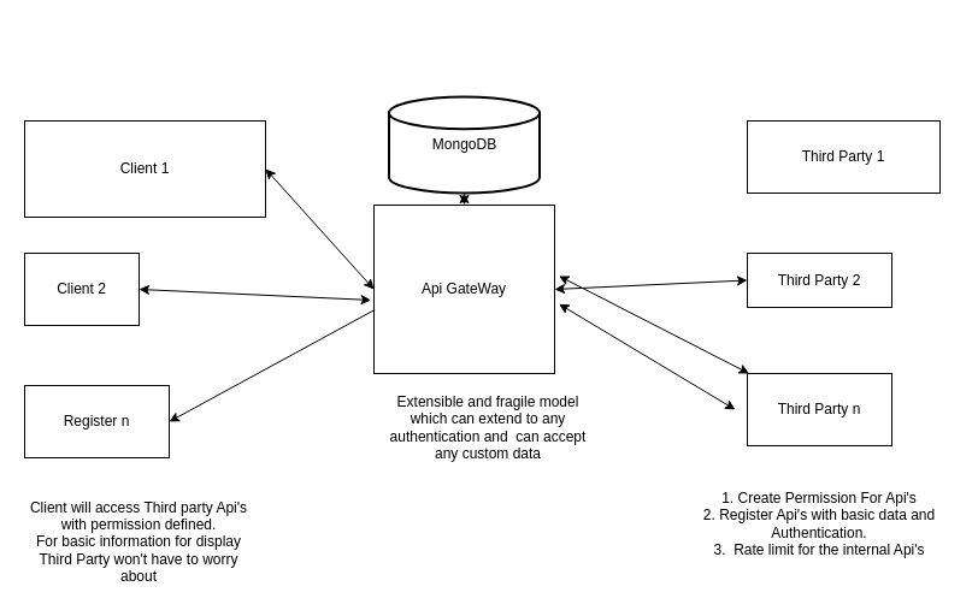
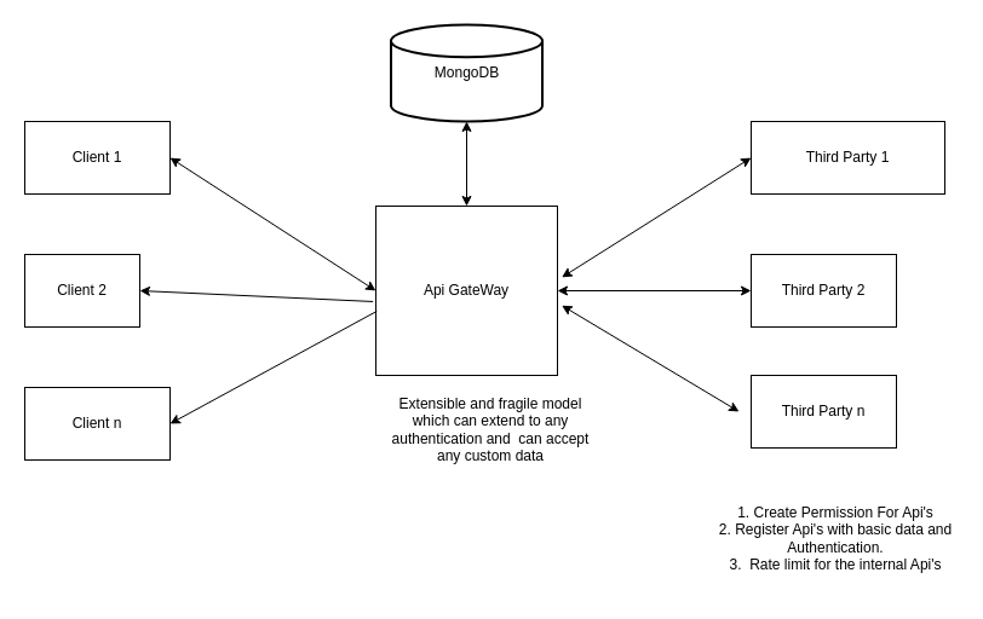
- <mxCell id="3" value="MongoDB" style="strokeWidth=2;html=1;shape=mxgraph.flowchart.database;whiteSpace=wrap;" parent="1" vertex="1"><mxGeometry x="322.5" y="80" width="125" height="80" as="geometry" /></mxCell>
+ <mxCell id="3" value="MongoDB" style="strokeWidth=2;html=1;shape=mxgraph.flowchart.database;whiteSpace=wrap;" parent="1" vertex="1"><mxGeometry x="322.5" y="20" width="125" height="80" as="geometry" /></mxCell>
- <mxCell id="11" value="Client 1" style="rounded=0;whiteSpace=wrap;html=1;" parent="1" vertex="1"><mxGeometry x="20" y="100" width="200" height="80" as="geometry" /></mxCell>
+ <mxCell id="11" value="Client 1" style="rounded=0;whiteSpace=wrap;html=1;" parent="1" vertex="1"><mxGeometry x="20" y="100" width="120" height="60" as="geometry" /></mxCell>
- <mxCell id="5" value="&lt;span&gt;Third Party 2&lt;/span&gt;" style="rounded=0;whiteSpace=wrap;html=1;" parent="1" vertex="1"><mxGeometry x="620" y="210" width="120" height="45" as="geometry" /></mxCell>
+ <mxCell id="5" value="&lt;span&gt;Third Party 2&lt;/span&gt;" style="rounded=0;whiteSpace=wrap;html=1;" parent="1" vertex="1"><mxGeometry x="620" y="210" width="120" height="60" as="geometry" /></mxCell>
- <mxCell id="17" value="" style="endArrow=classic;startArrow=classic;html=1;exitX=1;exitY=0.5;exitDx=0;exitDy=0;entryX=-0.016;entryY=0.564;entryDx=0;entryDy=0;entryPerimeter=0;" parent="1" source="12" target="2" edge="1"><mxGeometry width="50" height="50" relative="1" as="geometry"><mxPoint x="380" y="320" as="sourcePoint" /><mxPoint x="430" y="270" as="targetPoint" /></mxGeometry></mxCell>
+ <mxCell id="17" value="" style="endArrow=none;startArrow=classic;html=1;exitX=1;exitY=0.5;exitDx=0;exitDy=0;entryX=-0.016;entryY=0.564;entryDx=0;entryDy=0;entryPerimeter=0;" parent="1" source="12" target="2" edge="1"><mxGeometry width="50" height="50" relative="1" as="geometry"><mxPoint x="380" y="320" as="sourcePoint" /><mxPoint x="430" y="270" as="targetPoint" /></mxGeometry></mxCell>
- <mxCell id="7" value="" style="endArrow=classic;startArrow=classic;html=1;exitX=1.024;exitY=0.421;exitDx=0;exitDy=0;exitPerimeter=0;" parent="1" source="2" target="6" edge="1"><mxGeometry width="50" height="50" relative="1" as="geometry"><mxPoint x="380" y="290" as="sourcePoint" /><mxPoint x="430" y="240" as="targetPoint" /></mxGeometry></mxCell>
+ <mxCell id="7" value="" style="endArrow=classic;startArrow=classic;html=1;entryX=0;entryY=0.5;entryDx=0;entryDy=0;exitX=1.024;exitY=0.421;exitDx=0;exitDy=0;exitPerimeter=0;" parent="1" source="2" target="4" edge="1"><mxGeometry width="50" height="50" relative="1" as="geometry"><mxPoint x="380" y="290" as="sourcePoint" /><mxPoint x="430" y="240" as="targetPoint" /></mxGeometry></mxCell>
- <mxCell id="13" value="Register n" style="rounded=0;whiteSpace=wrap;html=1;" parent="1" vertex="1"><mxGeometry x="20" y="320" width="120" height="60" as="geometry" /></mxCell>
+ <mxCell id="13" value="Client n" style="rounded=0;whiteSpace=wrap;html=1;" parent="1" vertex="1"><mxGeometry x="20" y="320" width="120" height="60" as="geometry" /></mxCell>
- <mxCell id="10" value="1. Create Permission For Api's&lt;br&gt;2. Register Api's with basic data and Authentication.&lt;br&gt;3.&amp;nbsp; Rate limit for the internal Api's" style="text;html=1;strokeColor=none;fillColor=none;align=center;verticalAlign=middle;whiteSpace=wrap;rounded=0;" parent="1" vertex="1"><mxGeometry x="570" y="380" width="220" height="110" as="geometry" /></mxCell>
+ <mxCell id="10" value="1. Create Permission For Api's&lt;br&gt;2. Register Api's with basic data and Authentication.&lt;br&gt;3.&amp;nbsp; Rate limit for the internal Api's" style="text;html=1;strokeColor=none;fillColor=none;align=center;verticalAlign=middle;whiteSpace=wrap;rounded=0;" parent="1" vertex="1"><mxGeometry x="580" y="390" width="220" height="110" as="geometry" /></mxCell>
- <mxCell id="14" value="Client will access Third party Api's with permission defined.&lt;br&gt;For basic information for display Third Party won't have to worry about" style="text;html=1;strokeColor=none;fillColor=none;align=center;verticalAlign=middle;whiteSpace=wrap;rounded=0;" parent="1" vertex="1"><mxGeometry x="20" y="410" width="190" height="80" as="geometry" /></mxCell>
